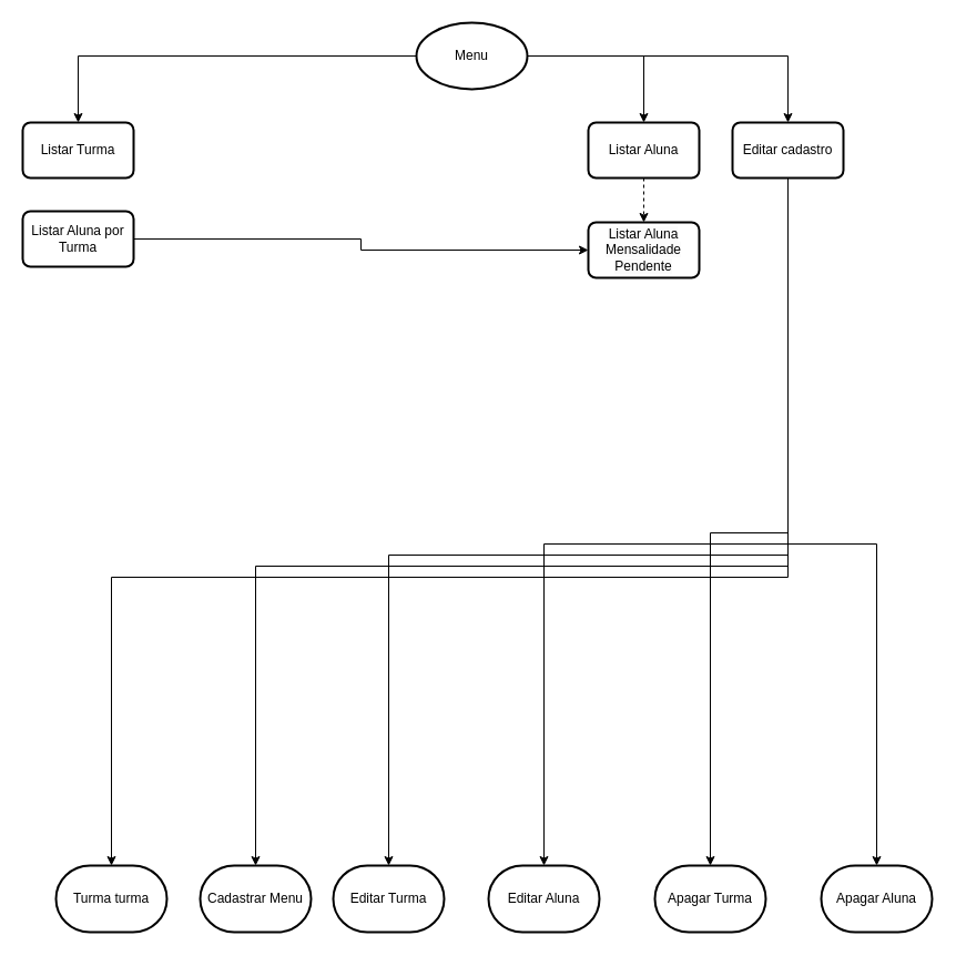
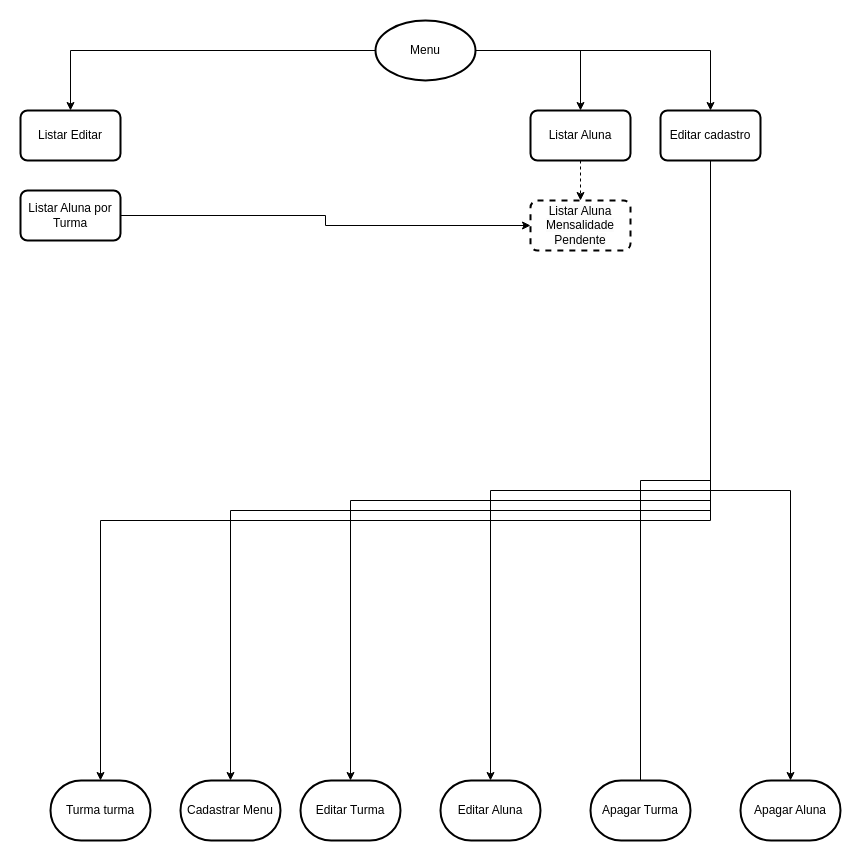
- <mxCell id="21" value="Listar Turma" style="rounded=1;whiteSpace=wrap;html=1;absoluteArcSize=1;arcSize=14;strokeWidth=2;strokeColor=default;align=center;verticalAlign=middle;fontFamily=Helvetica;fontSize=12;fontColor=default;fillColor=default;" vertex="1" parent="1"><mxGeometry x="20" y="110" width="100" height="50" as="geometry" /></mxCell>
+ <mxCell id="21" value="Listar Editar" style="rounded=1;whiteSpace=wrap;html=1;absoluteArcSize=1;arcSize=14;strokeWidth=2;strokeColor=default;align=center;verticalAlign=middle;fontFamily=Helvetica;fontSize=12;fontColor=default;fillColor=default;" vertex="1" parent="1"><mxGeometry x="20" y="110" width="100" height="50" as="geometry" /></mxCell>
- <mxCell id="26" value="&lt;span style=&quot;color: rgb(0, 0, 0); font-family: Helvetica; font-size: 12px; font-style: normal; font-variant-ligatures: normal; font-variant-caps: normal; font-weight: 400; letter-spacing: normal; orphans: 2; text-align: center; text-indent: 0px; text-transform: none; widows: 2; word-spacing: 0px; -webkit-text-stroke-width: 0px; background-color: rgb(251, 251, 251); text-decoration-thickness: initial; text-decoration-style: initial; text-decoration-color: initial; float: none; display: inline !important;&quot;&gt;Listar Aluna Mensalidade Pendente&lt;/span&gt;" style="rounded=1;whiteSpace=wrap;html=1;absoluteArcSize=1;arcSize=14;strokeWidth=2;strokeColor=default;align=center;verticalAlign=middle;fontFamily=Helvetica;fontSize=12;fontColor=default;fillColor=default;" vertex="1" parent="1"><mxGeometry x="530" y="200" width="100" height="50" as="geometry" /></mxCell>
+ <mxCell id="26" value="&lt;span style=&quot;color: rgb(0, 0, 0); font-family: Helvetica; font-size: 12px; font-style: normal; font-variant-ligatures: normal; font-variant-caps: normal; font-weight: 400; letter-spacing: normal; orphans: 2; text-align: center; text-indent: 0px; text-transform: none; widows: 2; word-spacing: 0px; -webkit-text-stroke-width: 0px; background-color: rgb(251, 251, 251); text-decoration-thickness: initial; text-decoration-style: initial; text-decoration-color: initial; float: none; display: inline !important;&quot;&gt;Listar Aluna Mensalidade Pendente&lt;/span&gt;" style="rounded=1;whiteSpace=wrap;html=1;absoluteArcSize=1;arcSize=14;strokeWidth=2;strokeColor=default;align=center;verticalAlign=middle;fontFamily=Helvetica;fontSize=12;fontColor=default;fillColor=default;dashed=1;" vertex="1" parent="1"><mxGeometry x="530" y="200" width="100" height="50" as="geometry" /></mxCell>
- <mxCell id="17" style="edgeStyle=orthogonalEdgeStyle;rounded=0;orthogonalLoop=1;jettySize=auto;html=1;entryX=0.5;entryY=0;entryDx=0;entryDy=0;entryPerimeter=0;startArrow=none;startFill=0;endArrow=classic;endFill=1;" edge="1" parent="1" source="13" target="16"><mxGeometry relative="1" as="geometry"><Array as="points"><mxPoint x="710" y="480" /><mxPoint x="640" y="480" /></Array></mxGeometry></mxCell>
+ <mxCell id="17" style="edgeStyle=orthogonalEdgeStyle;rounded=0;orthogonalLoop=1;jettySize=auto;html=1;entryX=0.5;entryY=0;entryDx=0;entryDy=0;entryPerimeter=0;startArrow=none;startFill=0;endArrow=none;endFill=1;" edge="1" parent="1" source="13" target="16"><mxGeometry relative="1" as="geometry"><Array as="points"><mxPoint x="710" y="480" /><mxPoint x="640" y="480" /></Array></mxGeometry></mxCell>
